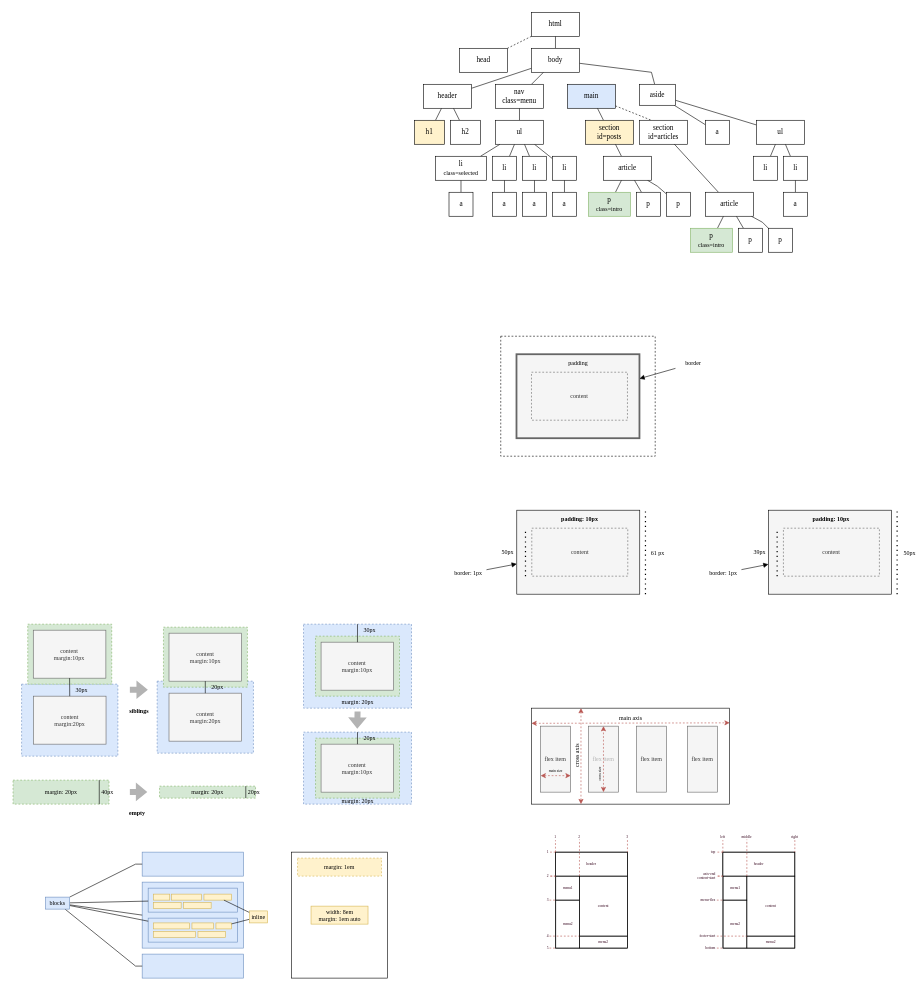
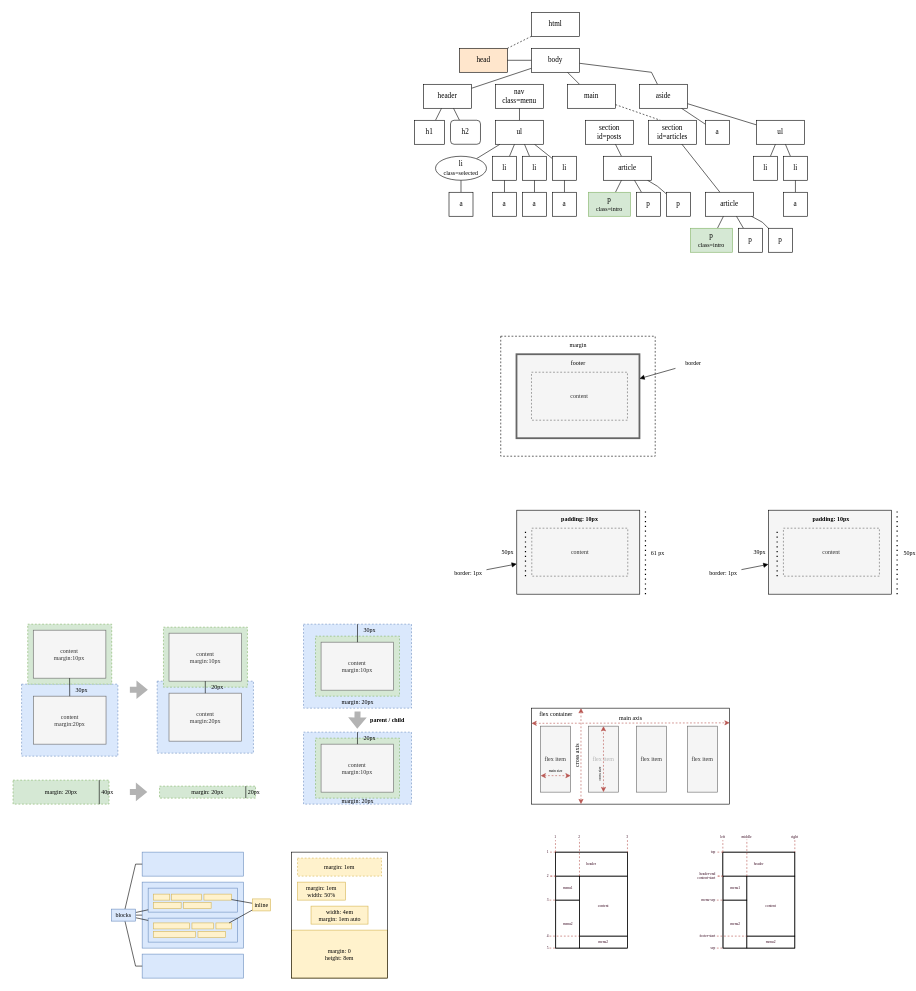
- <mxCell id="5" style="edgeStyle=none;rounded=0;orthogonalLoop=1;jettySize=auto;html=1;endArrow=none;endFill=0;fontFamily=Poppins;fontSource=https%3A%2F%2Ffonts.googleapis.com%2Fcss%3Ffamily%3DPoppins;" edge="1" parent="1" source="6" target="12"><mxGeometry relative="1" as="geometry" /></mxCell>
- <mxCell id="7" value="head" style="rounded=0;whiteSpace=wrap;html=1;fontFamily=Poppins;fontSource=https%3A%2F%2Ffonts.googleapis.com%2Fcss%3Ffamily%3DPoppins;" vertex="1" parent="1"><mxGeometry x="765" y="80" width="80" height="40" as="geometry" /></mxCell>
+ <mxCell id="7" value="head" style="rounded=0;whiteSpace=wrap;html=1;fontFamily=Poppins;fontSource=https%3A%2F%2Ffonts.googleapis.com%2Fcss%3Ffamily%3DPoppins;fillColor=#ffe6cc;" vertex="1" parent="1"><mxGeometry x="765" y="80" width="80" height="40" as="geometry" /></mxCell>
- <mxCell id="9" style="edgeStyle=none;rounded=0;orthogonalLoop=1;jettySize=auto;html=1;endArrow=none;endFill=0;fontFamily=Poppins;fontSource=https%3A%2F%2Ffonts.googleapis.com%2Fcss%3Ffamily%3DPoppins;" edge="1" parent="1" source="12" target="18"><mxGeometry relative="1" as="geometry" /></mxCell>
+ <mxCell id="9" style="edgeStyle=none;rounded=0;orthogonalLoop=1;jettySize=auto;html=1;endArrow=none;endFill=0;fontFamily=Poppins;fontSource=https%3A%2F%2Ffonts.googleapis.com%2Fcss%3Ffamily%3DPoppins;" edge="1" parent="1" source="12" target="7"><mxGeometry relative="1" as="geometry" /></mxCell>
+ <mxCell id="10" style="edgeStyle=none;rounded=0;orthogonalLoop=1;jettySize=auto;html=1;endArrow=none;endFill=0;fontFamily=Poppins;fontSource=https%3A%2F%2Ffonts.googleapis.com%2Fcss%3Ffamily%3DPoppins;" edge="1" parent="1" source="12" target="21"><mxGeometry relative="1" as="geometry" /></mxCell>
- <mxCell id="39" value="aside" style="rounded=0;whiteSpace=wrap;html=1;fontFamily=Poppins;fontSource=https%3A%2F%2Ffonts.googleapis.com%2Fcss%3Ffamily%3DPoppins;" vertex="1" parent="1"><mxGeometry x="1065" y="140" width="60" height="35" as="geometry" /></mxCell>
+ <mxCell id="39" value="aside" style="rounded=0;whiteSpace=wrap;html=1;fontFamily=Poppins;fontSource=https%3A%2F%2Ffonts.googleapis.com%2Fcss%3Ffamily%3DPoppins;" vertex="1" parent="1"><mxGeometry x="1065" y="140" width="80" height="40" as="geometry" /></mxCell>
- <mxCell id="21" value="main" style="rounded=0;whiteSpace=wrap;html=1;fontFamily=Poppins;fontSource=https%3A%2F%2Ffonts.googleapis.com%2Fcss%3Ffamily%3DPoppins;fillColor=#dae8fc;" vertex="1" parent="1"><mxGeometry x="945" y="140" width="80" height="40" as="geometry" /></mxCell>
+ <mxCell id="21" value="main" style="rounded=0;whiteSpace=wrap;html=1;fontFamily=Poppins;fontSource=https%3A%2F%2Ffonts.googleapis.com%2Fcss%3Ffamily%3DPoppins;" vertex="1" parent="1"><mxGeometry x="945" y="140" width="80" height="40" as="geometry" /></mxCell>
- <mxCell id="17" style="edgeStyle=none;rounded=0;orthogonalLoop=1;jettySize=auto;html=1;endArrow=none;endFill=0;fontFamily=Poppins;fontSource=https%3A%2F%2Ffonts.googleapis.com%2Fcss%3Ffamily%3DPoppins;" edge="1" parent="1" source="21" target="36"><mxGeometry relative="1" as="geometry" /></mxCell>
- <mxCell id="40" value="h1" style="rounded=0;whiteSpace=wrap;html=1;fontFamily=Poppins;fontSource=https%3A%2F%2Ffonts.googleapis.com%2Fcss%3Ffamily%3DPoppins;fillColor=#fff2cc;" vertex="1" parent="1"><mxGeometry x="690" y="200" width="50" height="40" as="geometry" /></mxCell>
+ <mxCell id="40" value="h1" style="rounded=0;whiteSpace=wrap;html=1;fontFamily=Poppins;fontSource=https%3A%2F%2Ffonts.googleapis.com%2Fcss%3Ffamily%3DPoppins;" vertex="1" parent="1"><mxGeometry x="690" y="200" width="50" height="40" as="geometry" /></mxCell>
- <mxCell id="66" value="h2" style="rounded=0;whiteSpace=wrap;html=1;fontFamily=Poppins;fontSource=https%3A%2F%2Ffonts.googleapis.com%2Fcss%3Ffamily%3DPoppins;" vertex="1" parent="1"><mxGeometry x="750" y="200" width="50" height="40" as="geometry" /></mxCell>
+ <mxCell id="66" value="h2" style="whiteSpace=wrap;html=1;fontFamily=Poppins;fontSource=https%3A%2F%2Ffonts.googleapis.com%2Fcss%3Ffamily%3DPoppins;rounded=1;" vertex="1" parent="1"><mxGeometry x="750" y="200" width="50" height="40" as="geometry" /></mxCell>
- <mxCell id="36" value="section&lt;br&gt;id=posts" style="rounded=0;whiteSpace=wrap;html=1;fontFamily=Poppins;fontSource=https%3A%2F%2Ffonts.googleapis.com%2Fcss%3Ffamily%3DPoppins;fillColor=#fff2cc;" vertex="1" parent="1"><mxGeometry x="975" y="200" width="80" height="40" as="geometry" /></mxCell>
+ <mxCell id="36" value="section&lt;br&gt;id=posts" style="rounded=0;whiteSpace=wrap;html=1;fontFamily=Poppins;fontSource=https%3A%2F%2Ffonts.googleapis.com%2Fcss%3Ffamily%3DPoppins;" vertex="1" parent="1"><mxGeometry x="975" y="200" width="80" height="40" as="geometry" /></mxCell>
- <mxCell id="37" value="section&lt;br&gt;id=articles" style="rounded=0;whiteSpace=wrap;html=1;fontFamily=Poppins;fontSource=https%3A%2F%2Ffonts.googleapis.com%2Fcss%3Ffamily%3DPoppins;" vertex="1" parent="1"><mxGeometry x="1065" y="200" width="80" height="40" as="geometry" /></mxCell>
+ <mxCell id="37" value="section&lt;br&gt;id=articles" style="rounded=0;whiteSpace=wrap;html=1;fontFamily=Poppins;fontSource=https%3A%2F%2Ffonts.googleapis.com%2Fcss%3Ffamily%3DPoppins;" vertex="1" parent="1"><mxGeometry x="1080" y="200" width="80" height="40" as="geometry" /></mxCell>
- <mxCell id="28" value="li&lt;br&gt;&lt;font style=&quot;font-size: 10px&quot;&gt;class=selected&lt;/font&gt;" style="rounded=0;whiteSpace=wrap;html=1;fontFamily=Poppins;fontSource=https%3A%2F%2Ffonts.googleapis.com%2Fcss%3Ffamily%3DPoppins;" vertex="1" parent="1"><mxGeometry x="725" y="260" width="85" height="40" as="geometry" /></mxCell>
+ <mxCell id="28" value="li&lt;br&gt;&lt;font style=&quot;font-size: 10px&quot;&gt;class=selected&lt;/font&gt;" style="ellipse;whiteSpace=wrap;html=1;fontFamily=Poppins;fontSource=https%3A%2F%2Ffonts.googleapis.com%2Fcss%3Ffamily%3DPoppins;" vertex="1" parent="1"><mxGeometry x="725" y="260" width="85" height="40" as="geometry" /></mxCell>
+ <mxCell id="73" value="margin" style="text;html=1;strokeColor=none;fillColor=none;align=center;verticalAlign=middle;whiteSpace=wrap;rounded=0;fontFamily=Poppins;fontSource=https%3A%2F%2Ffonts.googleapis.com%2Fcss%3Ffamily%3DPoppins;fontSize=10;" vertex="1" parent="1"><mxGeometry x="932.5" y="560" width="60" height="30" as="geometry" /></mxCell>
- <mxCell id="72" value="padding" style="text;html=1;strokeColor=none;fillColor=none;align=center;verticalAlign=middle;whiteSpace=wrap;rounded=0;fontFamily=Poppins;fontSource=https%3A%2F%2Ffonts.googleapis.com%2Fcss%3Ffamily%3DPoppins;fontSize=10;" vertex="1" parent="1"><mxGeometry x="933" y="590" width="60" height="30" as="geometry" /></mxCell>
+ <mxCell id="72" value="footer" style="text;html=1;strokeColor=none;fillColor=none;align=center;verticalAlign=middle;whiteSpace=wrap;rounded=0;fontFamily=Poppins;fontSource=https%3A%2F%2Ffonts.googleapis.com%2Fcss%3Ffamily%3DPoppins;fontSize=10;" vertex="1" parent="1"><mxGeometry x="933" y="590" width="60" height="30" as="geometry" /></mxCell>
- <mxCell id="125" value="siblings" style="text;html=1;strokeColor=none;fillColor=none;align=center;verticalAlign=middle;whiteSpace=wrap;rounded=0;dashed=1;fontFamily=Poppins;fontSource=https%3A%2F%2Ffonts.googleapis.com%2Fcss%3Ffamily%3DPoppins;fontSize=10;fontStyle=1" vertex="1" parent="111"><mxGeometry x="166" y="130" width="60" height="30" as="geometry" /></mxCell>
+ <mxCell id="169" value="flex container" style="text;html=1;strokeColor=none;fillColor=none;align=center;verticalAlign=middle;whiteSpace=wrap;rounded=0;fontFamily=Poppins;fontSource=https%3A%2F%2Ffonts.googleapis.com%2Fcss%3Ffamily%3DPoppins;fontSize=10;" vertex="1" parent="1"><mxGeometry x="885.5" y="1180" width="79.5" height="20" as="geometry" /></mxCell>
+ <mxCell id="110" value="parent / child" style="text;html=1;strokeColor=none;fillColor=none;align=center;verticalAlign=middle;whiteSpace=wrap;rounded=0;dashed=1;fontFamily=Poppins;fontSource=https%3A%2F%2Ffonts.googleapis.com%2Fcss%3Ffamily%3DPoppins;fontSize=10;fontStyle=1" vertex="1" parent="93"><mxGeometry x="100" y="145" width="80" height="30" as="geometry" /></mxCell>
- <mxCell id="137" value="empty" style="text;html=1;strokeColor=none;fillColor=none;align=center;verticalAlign=middle;whiteSpace=wrap;rounded=0;dashed=1;fontFamily=Poppins;fontSource=https%3A%2F%2Ffonts.googleapis.com%2Fcss%3Ffamily%3DPoppins;fontSize=10;fontStyle=1" vertex="1" parent="1"><mxGeometry x="198" y="1340" width="60" height="30" as="geometry" /></mxCell>
- <mxCell id="209" value="axis-end&lt;br&gt;content-start" style="text;html=1;strokeColor=none;fillColor=none;align=right;verticalAlign=middle;whiteSpace=wrap;rounded=0;fontFamily=Poppins;fontSource=https%3A%2F%2Ffonts.googleapis.com%2Fcss%3Ffamily%3DPoppins;fontSize=6;fontColor=#33001A;" vertex="1" parent="1"><mxGeometry x="1142" y="1455" width="52" height="10" as="geometry" /></mxCell>
+ <mxCell id="209" value="header-end&lt;br&gt;content-start" style="text;html=1;strokeColor=none;fillColor=none;align=right;verticalAlign=middle;whiteSpace=wrap;rounded=0;fontFamily=Poppins;fontSource=https%3A%2F%2Ffonts.googleapis.com%2Fcss%3Ffamily%3DPoppins;fontSize=6;fontColor=#33001A;" vertex="1" parent="1"><mxGeometry x="1142" y="1455" width="52" height="10" as="geometry" /></mxCell>
+ <mxCell id="163" value="margin: 1em&lt;br&gt;width: 50%" style="rounded=0;whiteSpace=wrap;html=1;fontFamily=Poppins;fontSource=https%3A%2F%2Ffonts.googleapis.com%2Fcss%3Ffamily%3DPoppins;fontSize=10;strokeWidth=1;fillColor=#fff2cc;strokeColor=#d6b656;" vertex="1" parent="1"><mxGeometry x="495" y="1470" width="80" height="30" as="geometry" /></mxCell>
- <mxCell id="210" value="menu-flex" style="text;html=1;strokeColor=none;fillColor=none;align=right;verticalAlign=middle;whiteSpace=wrap;rounded=0;fontFamily=Poppins;fontSource=https%3A%2F%2Ffonts.googleapis.com%2Fcss%3Ffamily%3DPoppins;fontSize=6;fontColor=#33001A;" vertex="1" parent="1"><mxGeometry x="1152" y="1495" width="42" height="10" as="geometry" /></mxCell>
+ <mxCell id="210" value="menu-sep" style="text;html=1;strokeColor=none;fillColor=none;align=right;verticalAlign=middle;whiteSpace=wrap;rounded=0;fontFamily=Poppins;fontSource=https%3A%2F%2Ffonts.googleapis.com%2Fcss%3Ffamily%3DPoppins;fontSize=6;fontColor=#33001A;" vertex="1" parent="1"><mxGeometry x="1152" y="1495" width="42" height="10" as="geometry" /></mxCell>
- <mxCell id="158" value="blocks" style="text;html=1;strokeColor=#6c8ebf;fillColor=#dae8fc;align=center;verticalAlign=middle;whiteSpace=wrap;rounded=0;fontFamily=Poppins;fontSource=https%3A%2F%2Ffonts.googleapis.com%2Fcss%3Ffamily%3DPoppins;fontSize=10;" vertex="1" parent="1"><mxGeometry x="75" y="1495" width="40" height="20" as="geometry" /></mxCell>
+ <mxCell id="158" value="blocks" style="text;html=1;strokeColor=#6c8ebf;fillColor=#dae8fc;align=center;verticalAlign=middle;whiteSpace=wrap;rounded=0;fontFamily=Poppins;fontSource=https%3A%2F%2Ffonts.googleapis.com%2Fcss%3Ffamily%3DPoppins;fontSize=10;" vertex="1" parent="1"><mxGeometry x="185" y="1515" width="40" height="20" as="geometry" /></mxCell>
- <mxCell id="164" value="width: 8em&lt;br&gt;margin: 1em auto" style="rounded=0;whiteSpace=wrap;html=1;fontFamily=Poppins;fontSource=https%3A%2F%2Ffonts.googleapis.com%2Fcss%3Ffamily%3DPoppins;fontSize=10;strokeWidth=1;fillColor=#fff2cc;strokeColor=#d6b656;" vertex="1" parent="1"><mxGeometry x="517.5" y="1510" width="95" height="30" as="geometry" /></mxCell>
+ <mxCell id="164" value="width: 4em&lt;br&gt;margin: 1em auto" style="rounded=0;whiteSpace=wrap;html=1;fontFamily=Poppins;fontSource=https%3A%2F%2Ffonts.googleapis.com%2Fcss%3Ffamily%3DPoppins;fontSize=10;strokeWidth=1;fillColor=#fff2cc;strokeColor=#d6b656;" vertex="1" parent="1"><mxGeometry x="517.5" y="1510" width="95" height="30" as="geometry" /></mxCell>
- <mxCell id="161" value="inline" style="text;html=1;strokeColor=#d6b656;fillColor=#fff2cc;align=center;verticalAlign=middle;whiteSpace=wrap;rounded=0;fontFamily=Poppins;fontSource=https%3A%2F%2Ffonts.googleapis.com%2Fcss%3Ffamily%3DPoppins;fontSize=10;" vertex="1" parent="1"><mxGeometry x="415" y="1518" width="30" height="20" as="geometry" /></mxCell>
+ <mxCell id="161" value="inline" style="text;html=1;strokeColor=#d6b656;fillColor=#fff2cc;align=center;verticalAlign=middle;whiteSpace=wrap;rounded=0;fontFamily=Poppins;fontSource=https%3A%2F%2Ffonts.googleapis.com%2Fcss%3Ffamily%3DPoppins;fontSize=10;" vertex="1" parent="1"><mxGeometry x="420" y="1498" width="30" height="20" as="geometry" /></mxCell>
- <mxCell id="220" value="bottom" style="text;html=1;strokeColor=none;fillColor=none;align=right;verticalAlign=middle;whiteSpace=wrap;rounded=0;fontFamily=Poppins;fontSource=https%3A%2F%2Ffonts.googleapis.com%2Fcss%3Ffamily%3DPoppins;fontSize=6;fontColor=#33001A;" vertex="1" parent="1"><mxGeometry x="1162" y="1575" width="32" height="10" as="geometry" /></mxCell>
+ <mxCell id="220" value="sep" style="text;html=1;strokeColor=none;fillColor=none;align=right;verticalAlign=middle;whiteSpace=wrap;rounded=0;fontFamily=Poppins;fontSource=https%3A%2F%2Ffonts.googleapis.com%2Fcss%3Ffamily%3DPoppins;fontSize=6;fontColor=#33001A;" vertex="1" parent="1"><mxGeometry x="1162" y="1575" width="32" height="10" as="geometry" /></mxCell>
+ <mxCell id="165" value="margin: 0&lt;br&gt;height: 8em" style="rounded=0;whiteSpace=wrap;html=1;fontFamily=Poppins;fontSource=https%3A%2F%2Ffonts.googleapis.com%2Fcss%3Ffamily%3DPoppins;fontSize=10;strokeWidth=1;fillColor=#fff2cc;strokeColor=#d6b656;" vertex="1" parent="1"><mxGeometry x="485" y="1550" width="160" height="80" as="geometry" /></mxCell>
